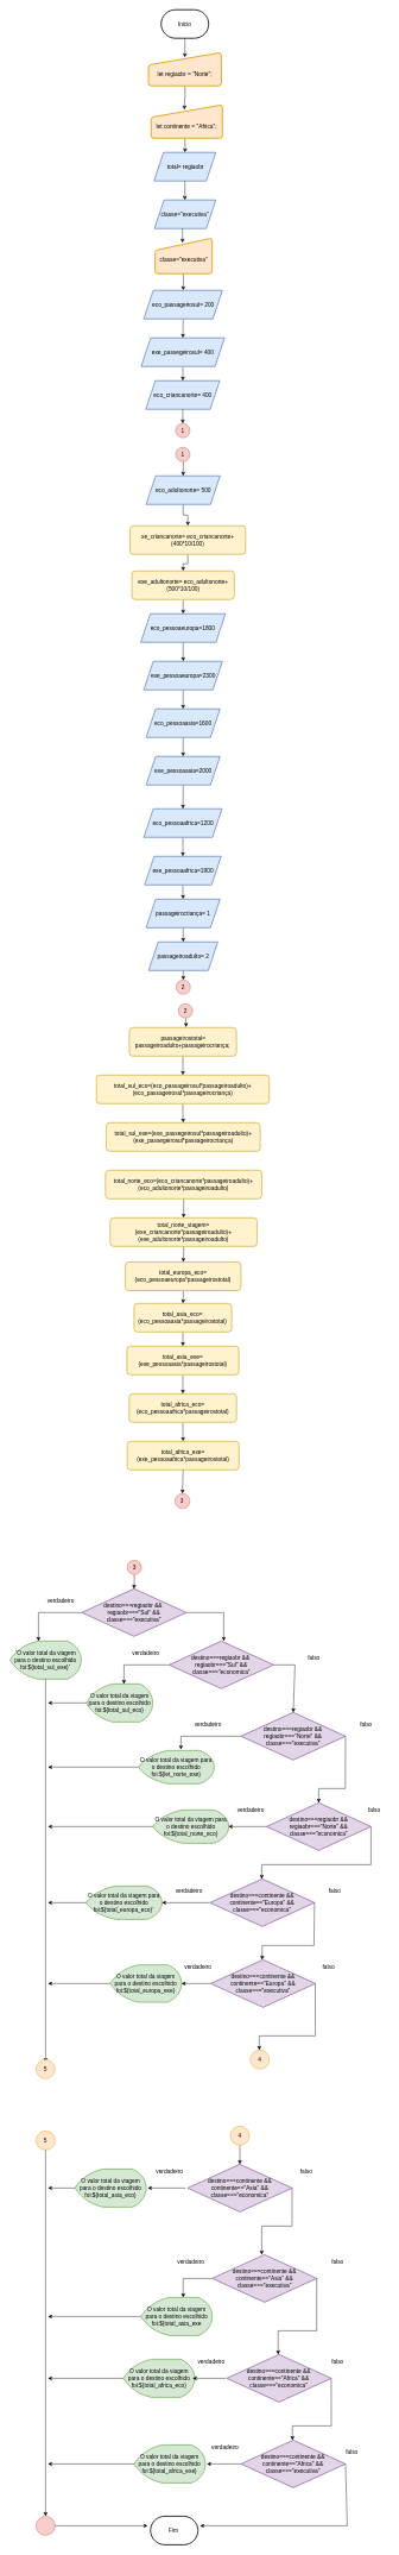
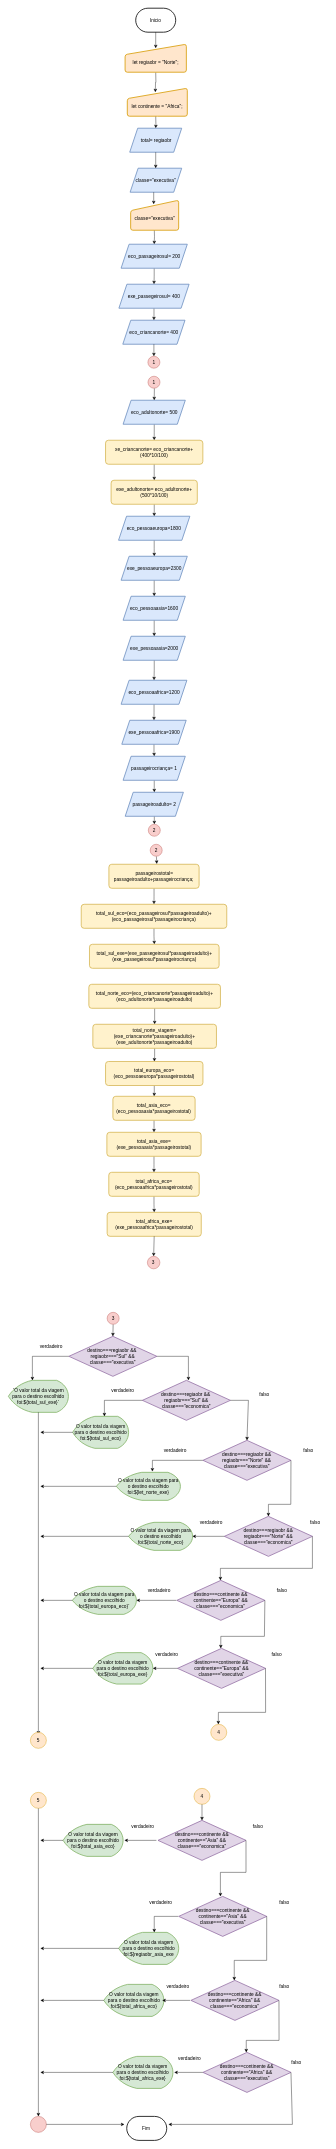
- <mxCell id="19" value="xe_criancanorte= eco_criancanorte+(400*10/100)" style="rounded=1;whiteSpace=wrap;html=1;strokeWidth=2;arcSize=12;fillColor=#fff2cc;strokeColor=#d6b656;" parent="1" vertex="1"><mxGeometry x="272.88" y="1105" width="243.25" height="60" as="geometry" /></mxCell>
+ <mxCell id="19" value="xe_criancanorte= eco_criancanorte+(400*10/100)" style="rounded=1;whiteSpace=wrap;html=1;strokeWidth=2;arcSize=12;fillColor=#fff2cc;strokeColor=#d6b656;" parent="1" vertex="1"><mxGeometry x="262.88" y="1100" width="243.25" height="60" as="geometry" /></mxCell>
- <mxCell id="97" value="O valor total da viagem para o destino escolhido foi:${total_asia_exe" style="strokeWidth=2;html=1;shape=mxgraph.flowchart.display;whiteSpace=wrap;fillColor=#d5e8d4;strokeColor=#82b366;" vertex="1" parent="1"><mxGeometry x="295.75" y="4830" width="150" height="80" as="geometry" /></mxCell>
+ <mxCell id="97" value="O valor total da viagem para o destino escolhido foi:${regiaobr_asia_exe" style="strokeWidth=2;html=1;shape=mxgraph.flowchart.display;whiteSpace=wrap;fillColor=#d5e8d4;strokeColor=#82b366;" vertex="1" parent="1"><mxGeometry x="295.75" y="4830" width="150" height="80" as="geometry" /></mxCell>
